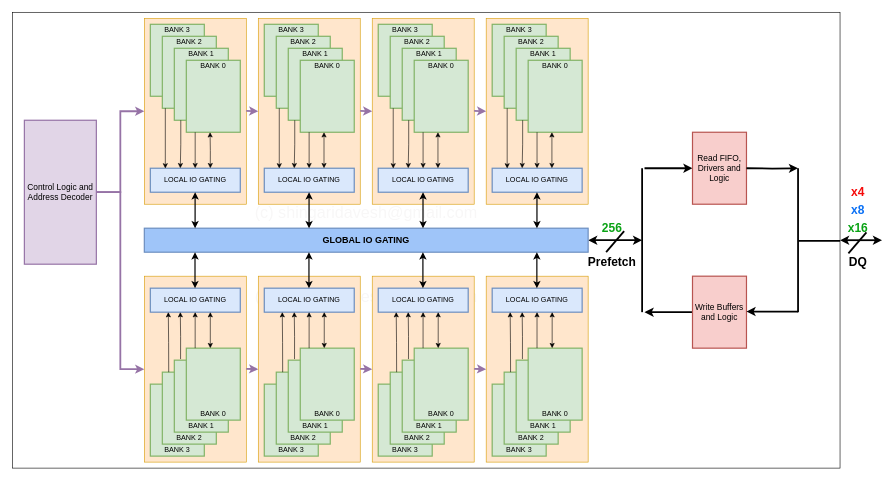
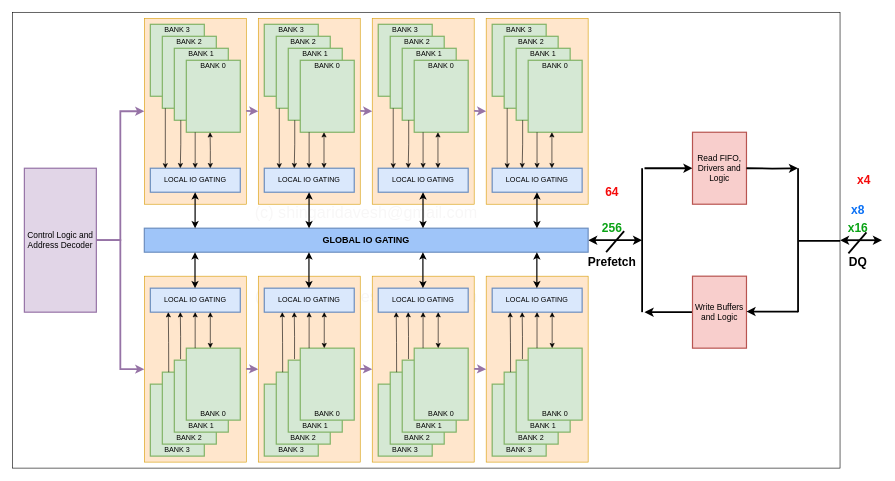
- <mxCell id="150" value="Control Logic and Address Decoder" style="rounded=0;whiteSpace=wrap;html=1;fillColor=#e1d5e7;strokeColor=#9673a6;align=center;strokeWidth=2;fontSize=14;" vertex="1" parent="1"><mxGeometry x="40" y="200" width="120" height="240" as="geometry" /></mxCell>
+ <mxCell id="150" value="Control Logic and Address Decoder" style="rounded=0;whiteSpace=wrap;html=1;fillColor=#e1d5e7;strokeColor=#9673a6;align=center;strokeWidth=2;fontSize=14;" vertex="1" parent="1"><mxGeometry x="40" y="280" width="120" height="240" as="geometry" /></mxCell>
+ <mxCell id="146" value="64" style="text;html=1;align=center;verticalAlign=middle;whiteSpace=wrap;rounded=0;fontStyle=1;fontSize=20;fontColor=#f50a0a;" vertex="1" parent="1"><mxGeometry x="990" y="304" width="60" height="30" as="geometry" /></mxCell>
- <mxCell id="147" value="x4" style="text;html=1;align=center;verticalAlign=middle;whiteSpace=wrap;rounded=0;fontStyle=1;fontSize=20;fontColor=#f50a0a;" vertex="1" parent="1"><mxGeometry x="1400" y="304" width="60" height="30" as="geometry" /></mxCell>
+ <mxCell id="147" value="x4" style="text;html=1;align=center;verticalAlign=middle;whiteSpace=wrap;rounded=0;fontStyle=1;fontSize=20;fontColor=#f50a0a;" vertex="1" parent="1"><mxGeometry x="1410" y="284" width="60" height="30" as="geometry" /></mxCell>
